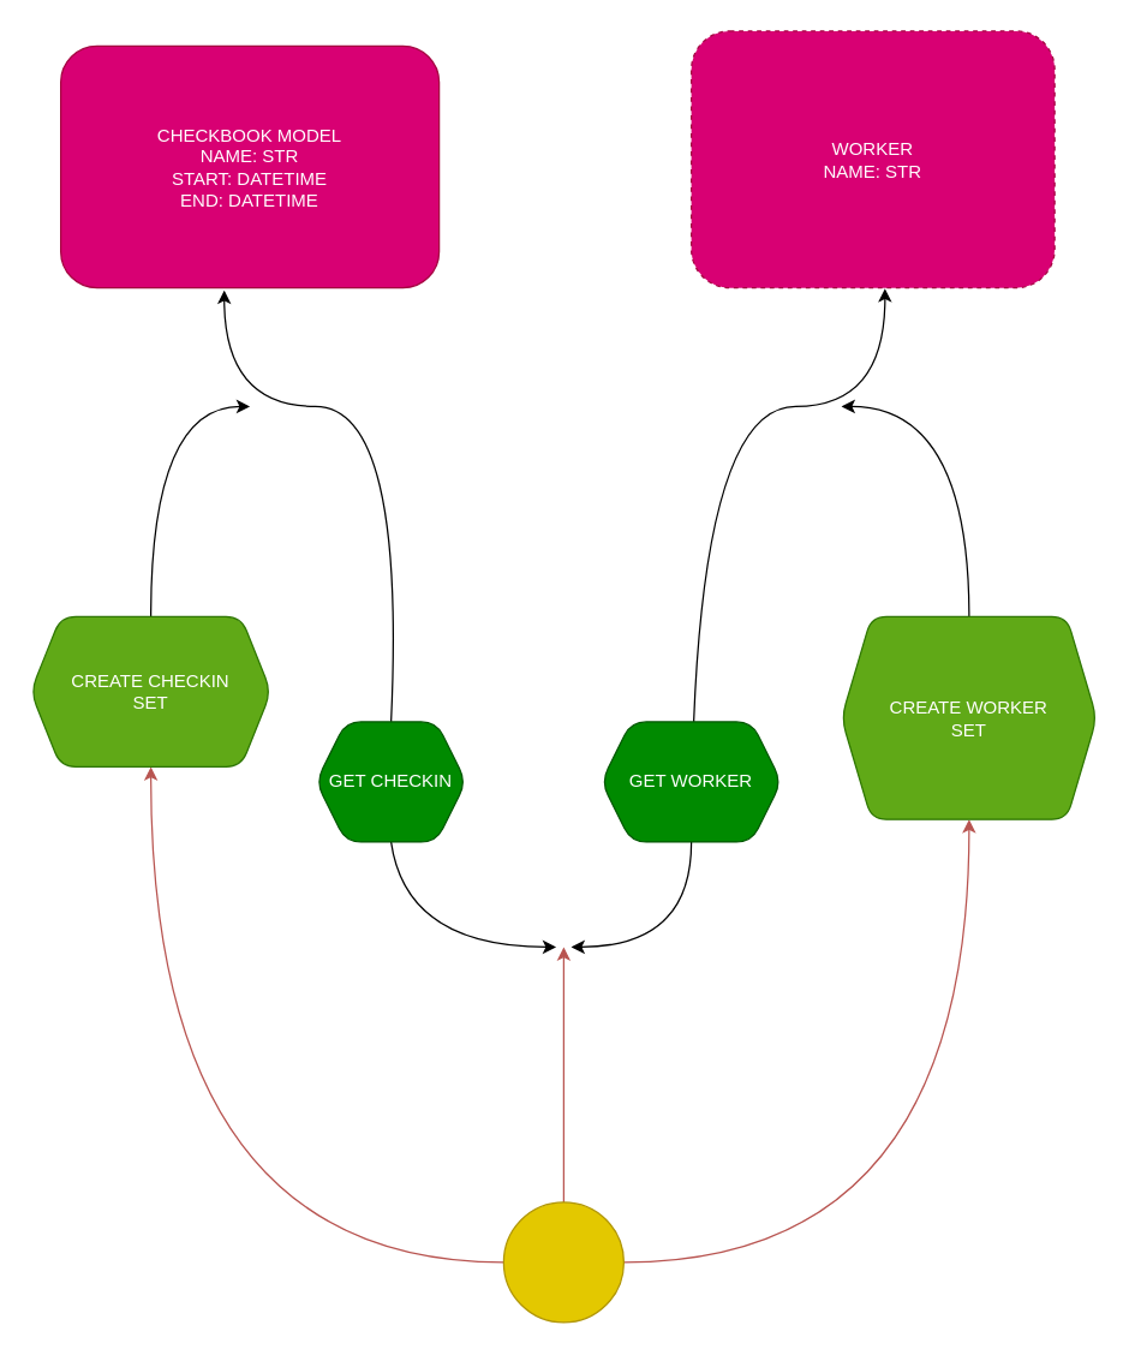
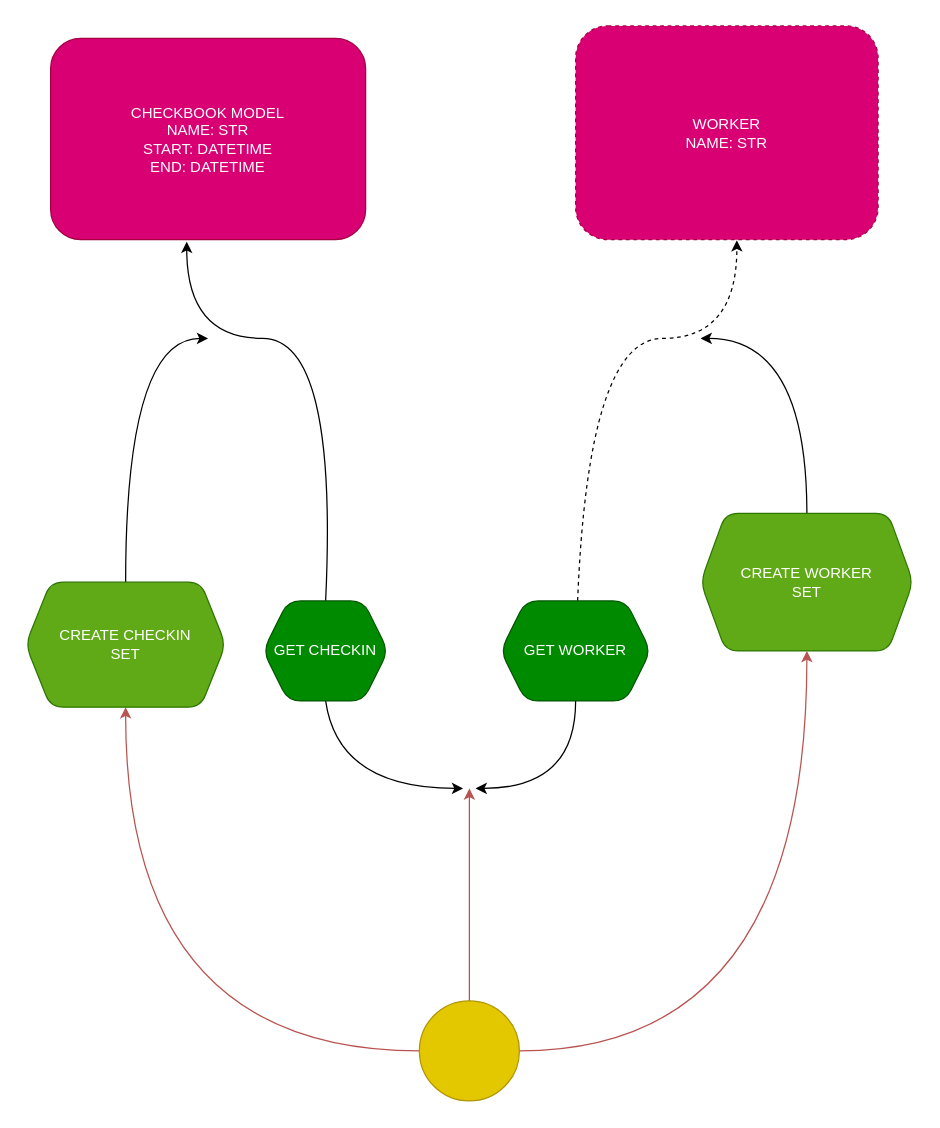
- <mxCell id="13" style="edgeStyle=none;html=1;entryX=0.533;entryY=1.003;entryDx=0;entryDy=0;entryPerimeter=0;curved=1;" parent="1" source="15" target="3" edge="1"><mxGeometry relative="1" as="geometry"><mxPoint x="460" y="270" as="targetPoint" /><Array as="points"><mxPoint x="470" y="270" /><mxPoint x="589" y="270" /></Array></mxGeometry></mxCell>
+ <mxCell id="13" style="edgeStyle=none;html=1;entryX=0.533;entryY=1.003;entryDx=0;entryDy=0;entryPerimeter=0;curved=1;dashed=1;" parent="1" source="15" target="3" edge="1"><mxGeometry relative="1" as="geometry"><mxPoint x="460" y="270" as="targetPoint" /><Array as="points"><mxPoint x="470" y="270" /><mxPoint x="589" y="270" /></Array></mxGeometry></mxCell>
- <mxCell id="9" value="CREATE CHECKIN&lt;br&gt;SET" style="shape=hexagon;perimeter=hexagonPerimeter2;whiteSpace=wrap;html=1;fixedSize=1;fillColor=#60a917;fontColor=#ffffff;strokeColor=#2D7600;rounded=1;" parent="1" vertex="1"><mxGeometry x="20" y="410" width="160" height="100" as="geometry" /></mxCell>
+ <mxCell id="9" value="CREATE CHECKIN&lt;br&gt;SET" style="shape=hexagon;perimeter=hexagonPerimeter2;whiteSpace=wrap;html=1;fixedSize=1;fillColor=#60a917;fontColor=#ffffff;strokeColor=#2D7600;rounded=1;" parent="1" vertex="1"><mxGeometry x="20" y="465" width="160" height="100" as="geometry" /></mxCell>
- <mxCell id="17" value="CREATE WORKER&lt;br&gt;SET" style="shape=hexagon;perimeter=hexagonPerimeter2;whiteSpace=wrap;html=1;fixedSize=1;fillColor=#60a917;fontColor=#ffffff;strokeColor=#2D7600;rounded=1;" parent="1" vertex="1"><mxGeometry x="560" y="410" width="170" height="135" as="geometry" /></mxCell>
+ <mxCell id="17" value="CREATE WORKER&lt;br&gt;SET" style="shape=hexagon;perimeter=hexagonPerimeter2;whiteSpace=wrap;html=1;fixedSize=1;fillColor=#60a917;fontColor=#ffffff;strokeColor=#2D7600;rounded=1;" parent="1" vertex="1"><mxGeometry x="560" y="410" width="170" height="110" as="geometry" /></mxCell>
